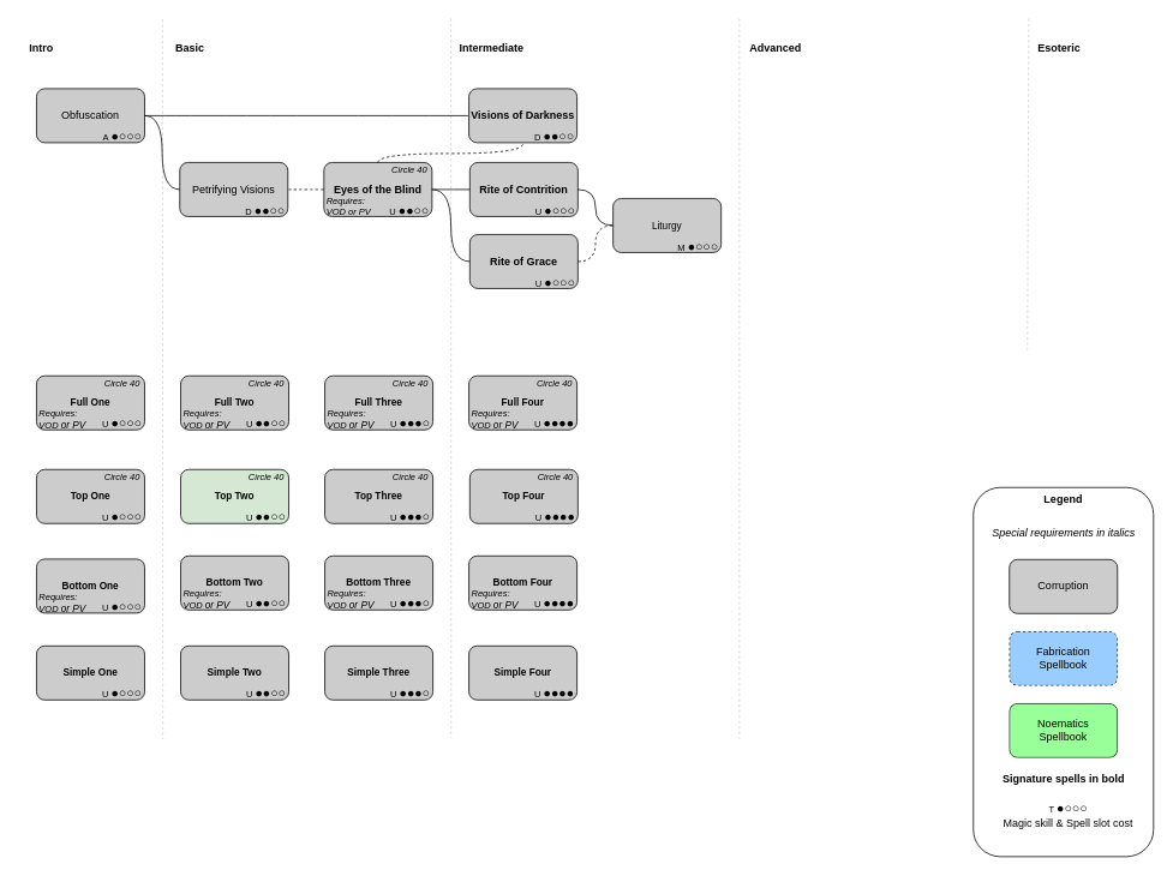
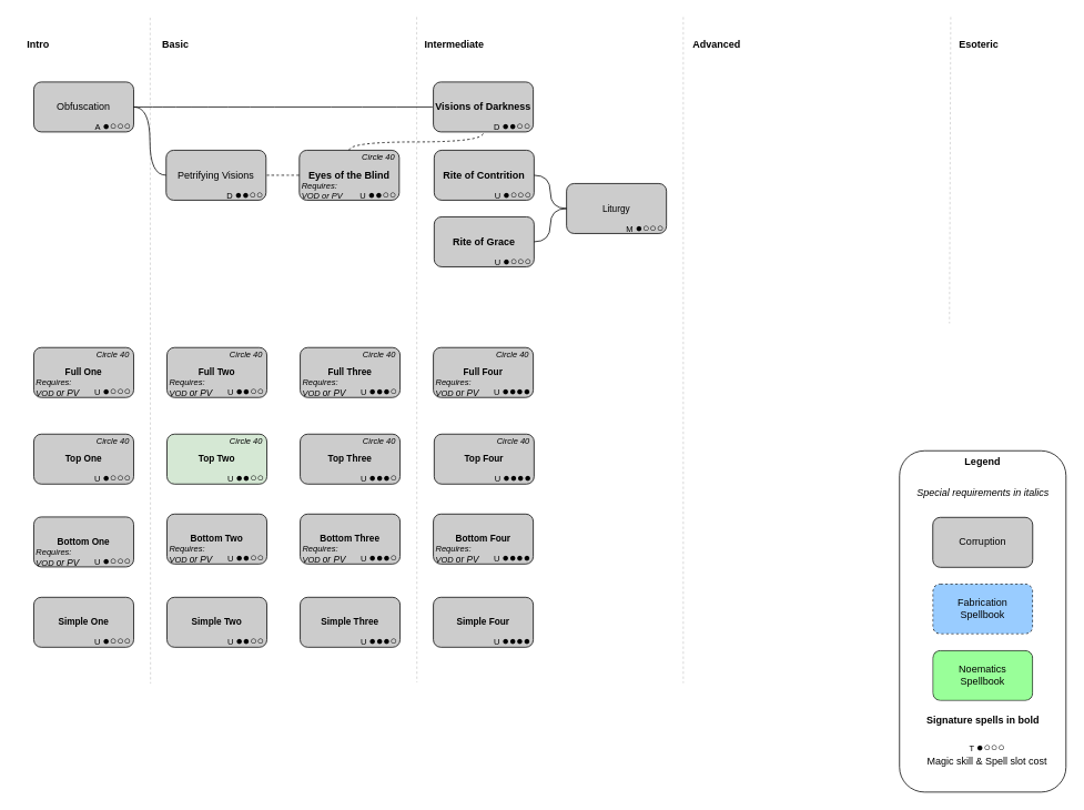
- <mxCell id="52" value="" style="endArrow=none;html=1;rounded=0;strokeColor=default;align=center;verticalAlign=middle;fontFamily=Helvetica;fontSize=11;fontColor=default;labelBackgroundColor=none;edgeStyle=orthogonalEdgeStyle;curved=1;exitX=1;exitY=0.5;exitDx=0;exitDy=0;entryX=0;entryY=0.5;entryDx=0;entryDy=0;" parent="1" source="41" target="47" edge="1"><mxGeometry width="50" height="50" relative="1" as="geometry"><mxPoint x="500" y="290" as="sourcePoint" /><mxPoint x="550" y="240" as="targetPoint" /></mxGeometry></mxCell>
- <mxCell id="57" value="" style="endArrow=none;html=1;rounded=0;strokeColor=default;align=center;verticalAlign=middle;fontFamily=Helvetica;fontSize=11;fontColor=default;labelBackgroundColor=none;edgeStyle=orthogonalEdgeStyle;curved=1;entryX=0;entryY=0.5;entryDx=0;entryDy=0;exitX=1;exitY=0.5;exitDx=0;exitDy=0;dashed=1;" parent="1" source="49" target="55" edge="1"><mxGeometry width="50" height="50" relative="1" as="geometry"><mxPoint x="380" y="380" as="sourcePoint" /><mxPoint x="430" y="330" as="targetPoint" /></mxGeometry></mxCell>
+ <mxCell id="57" value="" style="endArrow=none;html=1;rounded=0;strokeColor=default;align=center;verticalAlign=middle;fontFamily=Helvetica;fontSize=11;fontColor=default;labelBackgroundColor=none;edgeStyle=orthogonalEdgeStyle;curved=1;entryX=0;entryY=0.5;entryDx=0;entryDy=0;exitX=1;exitY=0.5;exitDx=0;exitDy=0;" parent="1" source="49" target="55" edge="1"><mxGeometry width="50" height="50" relative="1" as="geometry"><mxPoint x="380" y="380" as="sourcePoint" /><mxPoint x="430" y="330" as="targetPoint" /></mxGeometry></mxCell>
- <mxCell id="51" value="" style="endArrow=none;html=1;rounded=0;curved=1;edgeStyle=orthogonalEdgeStyle;exitX=0;exitY=0.5;exitDx=0;exitDy=0;entryX=1;entryY=0.5;entryDx=0;entryDy=0;labelBackgroundColor=none;" parent="1" source="49" target="41" edge="1"><mxGeometry width="50" height="50" relative="1" as="geometry"><mxPoint x="480" y="210" as="sourcePoint" /><mxPoint x="480" y="210" as="targetPoint" /></mxGeometry></mxCell>
